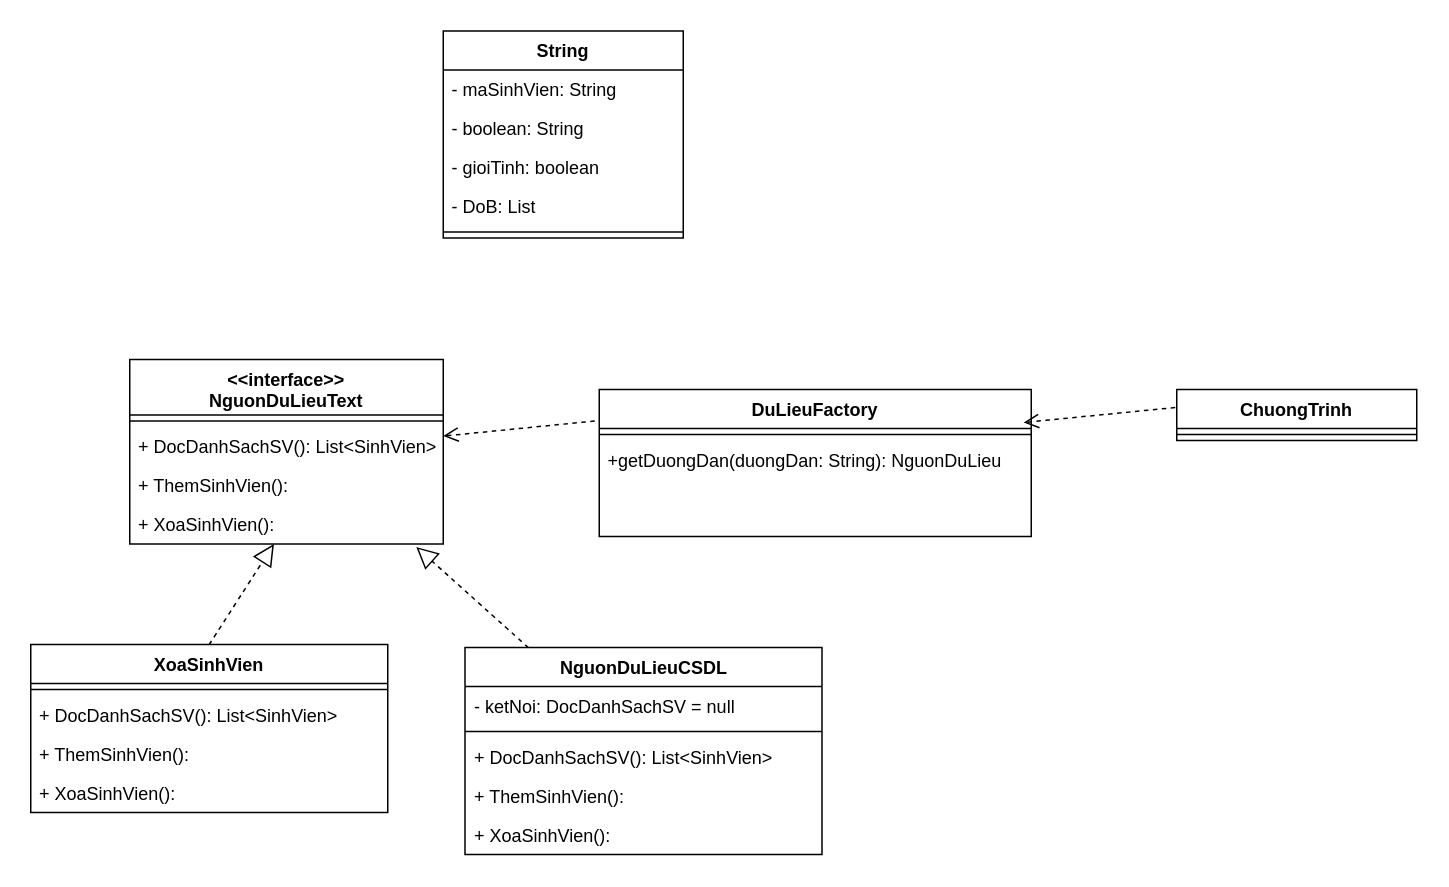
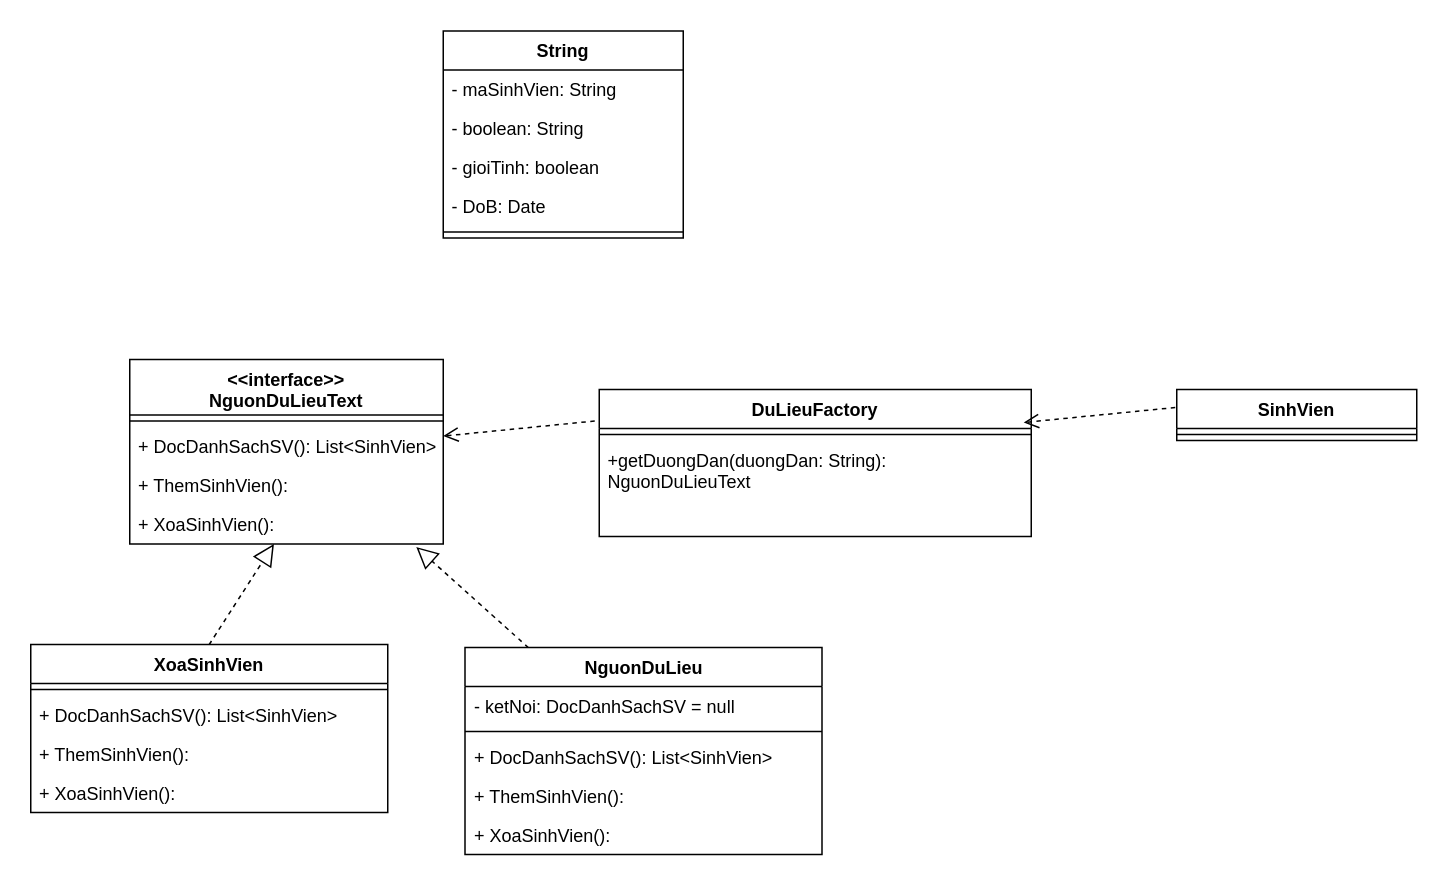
- <mxCell id="17" value="- DoB: List" style="text;strokeColor=none;fillColor=none;align=left;verticalAlign=top;spacingLeft=4;spacingRight=4;overflow=hidden;rotatable=0;points=[[0,0.5],[1,0.5]];portConstraint=eastwest;whiteSpace=wrap;html=1;" parent="13" vertex="1"><mxGeometry y="104" width="160" height="26" as="geometry" /></mxCell>
+ <mxCell id="17" value="- DoB: Date" style="text;strokeColor=none;fillColor=none;align=left;verticalAlign=top;spacingLeft=4;spacingRight=4;overflow=hidden;rotatable=0;points=[[0,0.5],[1,0.5]];portConstraint=eastwest;whiteSpace=wrap;html=1;" parent="13" vertex="1"><mxGeometry y="104" width="160" height="26" as="geometry" /></mxCell>
- <mxCell id="30" value="ChuongTrinh&lt;div&gt;&lt;br&gt;&lt;/div&gt;" style="swimlane;fontStyle=1;align=center;verticalAlign=top;childLayout=stackLayout;horizontal=1;startSize=26;horizontalStack=0;resizeParent=1;resizeParentMax=0;resizeLast=0;collapsible=1;marginBottom=0;whiteSpace=wrap;html=1;" parent="1" vertex="1"><mxGeometry x="784" y="259" width="160" height="34" as="geometry" /></mxCell>
+ <mxCell id="30" value="SinhVien&lt;div&gt;&lt;br&gt;&lt;/div&gt;" style="swimlane;fontStyle=1;align=center;verticalAlign=top;childLayout=stackLayout;horizontal=1;startSize=26;horizontalStack=0;resizeParent=1;resizeParentMax=0;resizeLast=0;collapsible=1;marginBottom=0;whiteSpace=wrap;html=1;" parent="1" vertex="1"><mxGeometry x="784" y="259" width="160" height="34" as="geometry" /></mxCell>
- <mxCell id="28" value="+getDuongDan(duongDan: String): NguonDuLieu" style="text;strokeColor=none;fillColor=none;align=left;verticalAlign=top;spacingLeft=4;spacingRight=4;overflow=hidden;rotatable=0;points=[[0,0.5],[1,0.5]];portConstraint=eastwest;whiteSpace=wrap;html=1;" parent="26" vertex="1"><mxGeometry y="34" width="288" height="64" as="geometry" /></mxCell>
+ <mxCell id="28" value="+getDuongDan(duongDan: String): NguonDuLieuText" style="text;strokeColor=none;fillColor=none;align=left;verticalAlign=top;spacingLeft=4;spacingRight=4;overflow=hidden;rotatable=0;points=[[0,0.5],[1,0.5]];portConstraint=eastwest;whiteSpace=wrap;html=1;" parent="26" vertex="1"><mxGeometry y="34" width="288" height="64" as="geometry" /></mxCell>
- <mxCell id="19" value="NguonDuLieuCSDL&lt;div&gt;&lt;br&gt;&lt;/div&gt;" style="swimlane;fontStyle=1;align=center;verticalAlign=top;childLayout=stackLayout;horizontal=1;startSize=26;horizontalStack=0;resizeParent=1;resizeParentMax=0;resizeLast=0;collapsible=1;marginBottom=0;whiteSpace=wrap;html=1;" parent="1" vertex="1"><mxGeometry x="309.5" y="431" width="238" height="138" as="geometry" /></mxCell>
+ <mxCell id="19" value="NguonDuLieu&lt;div&gt;&lt;br&gt;&lt;/div&gt;" style="swimlane;fontStyle=1;align=center;verticalAlign=top;childLayout=stackLayout;horizontal=1;startSize=26;horizontalStack=0;resizeParent=1;resizeParentMax=0;resizeLast=0;collapsible=1;marginBottom=0;whiteSpace=wrap;html=1;" parent="1" vertex="1"><mxGeometry x="309.5" y="431" width="238" height="138" as="geometry" /></mxCell>
